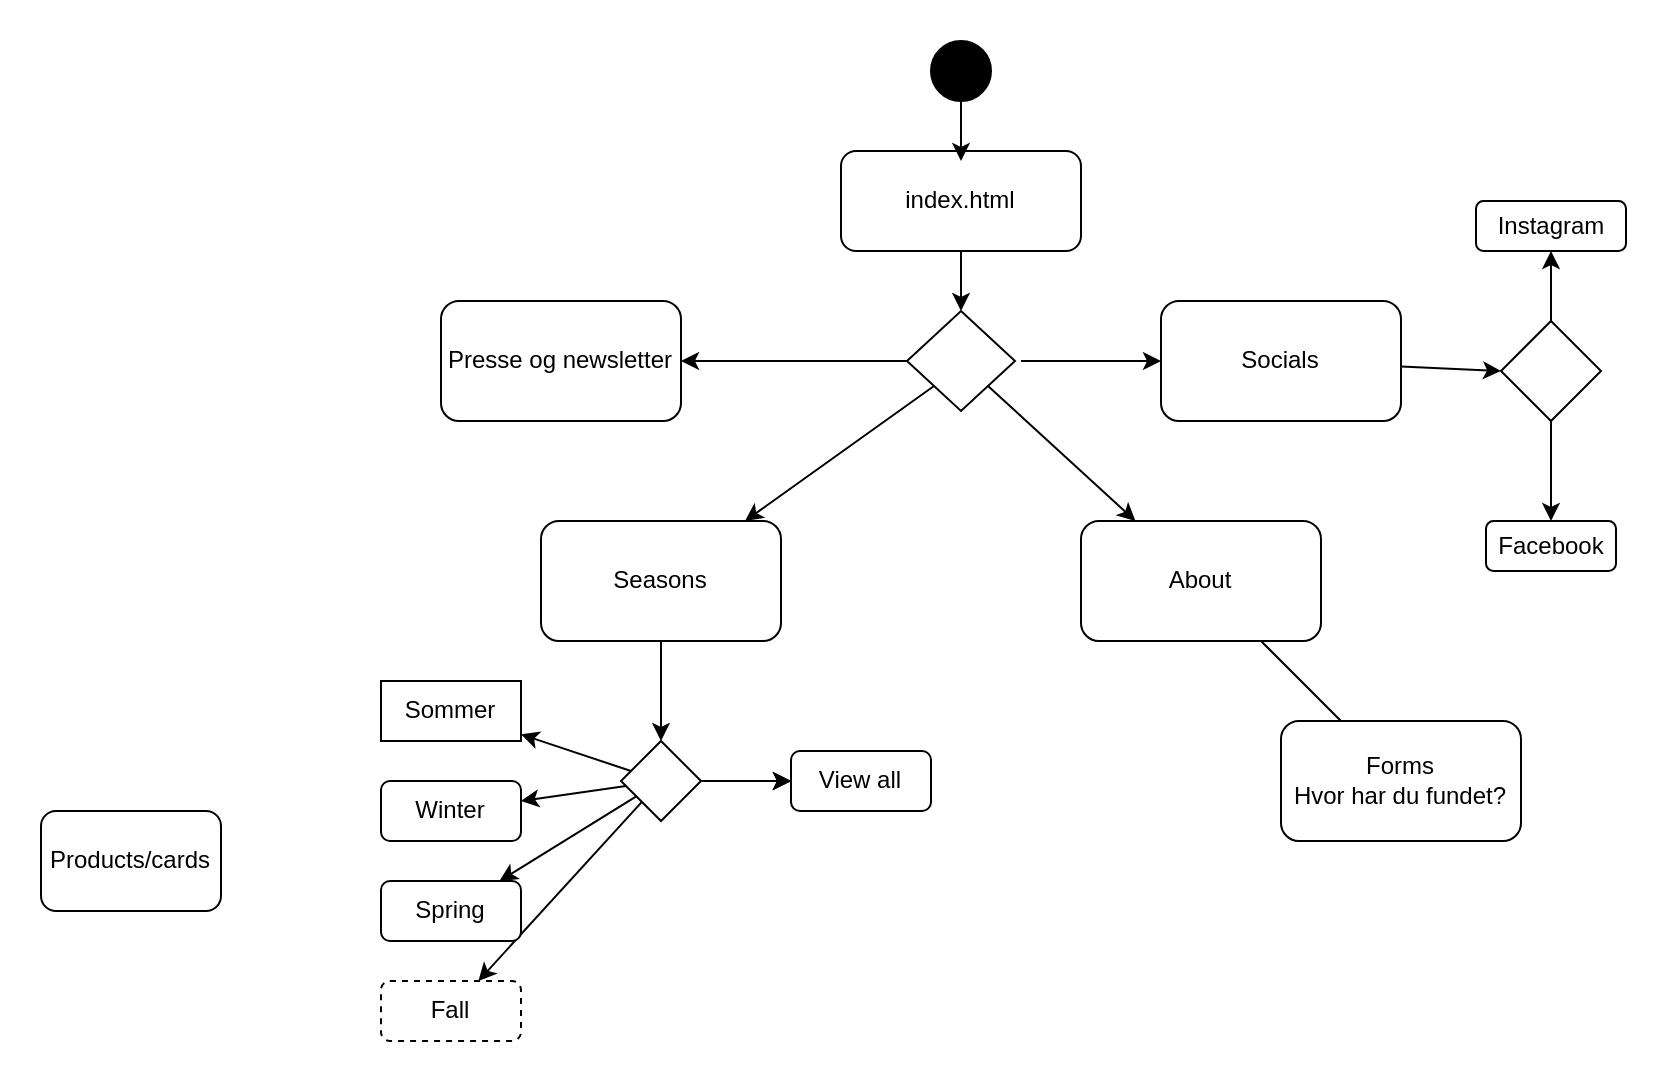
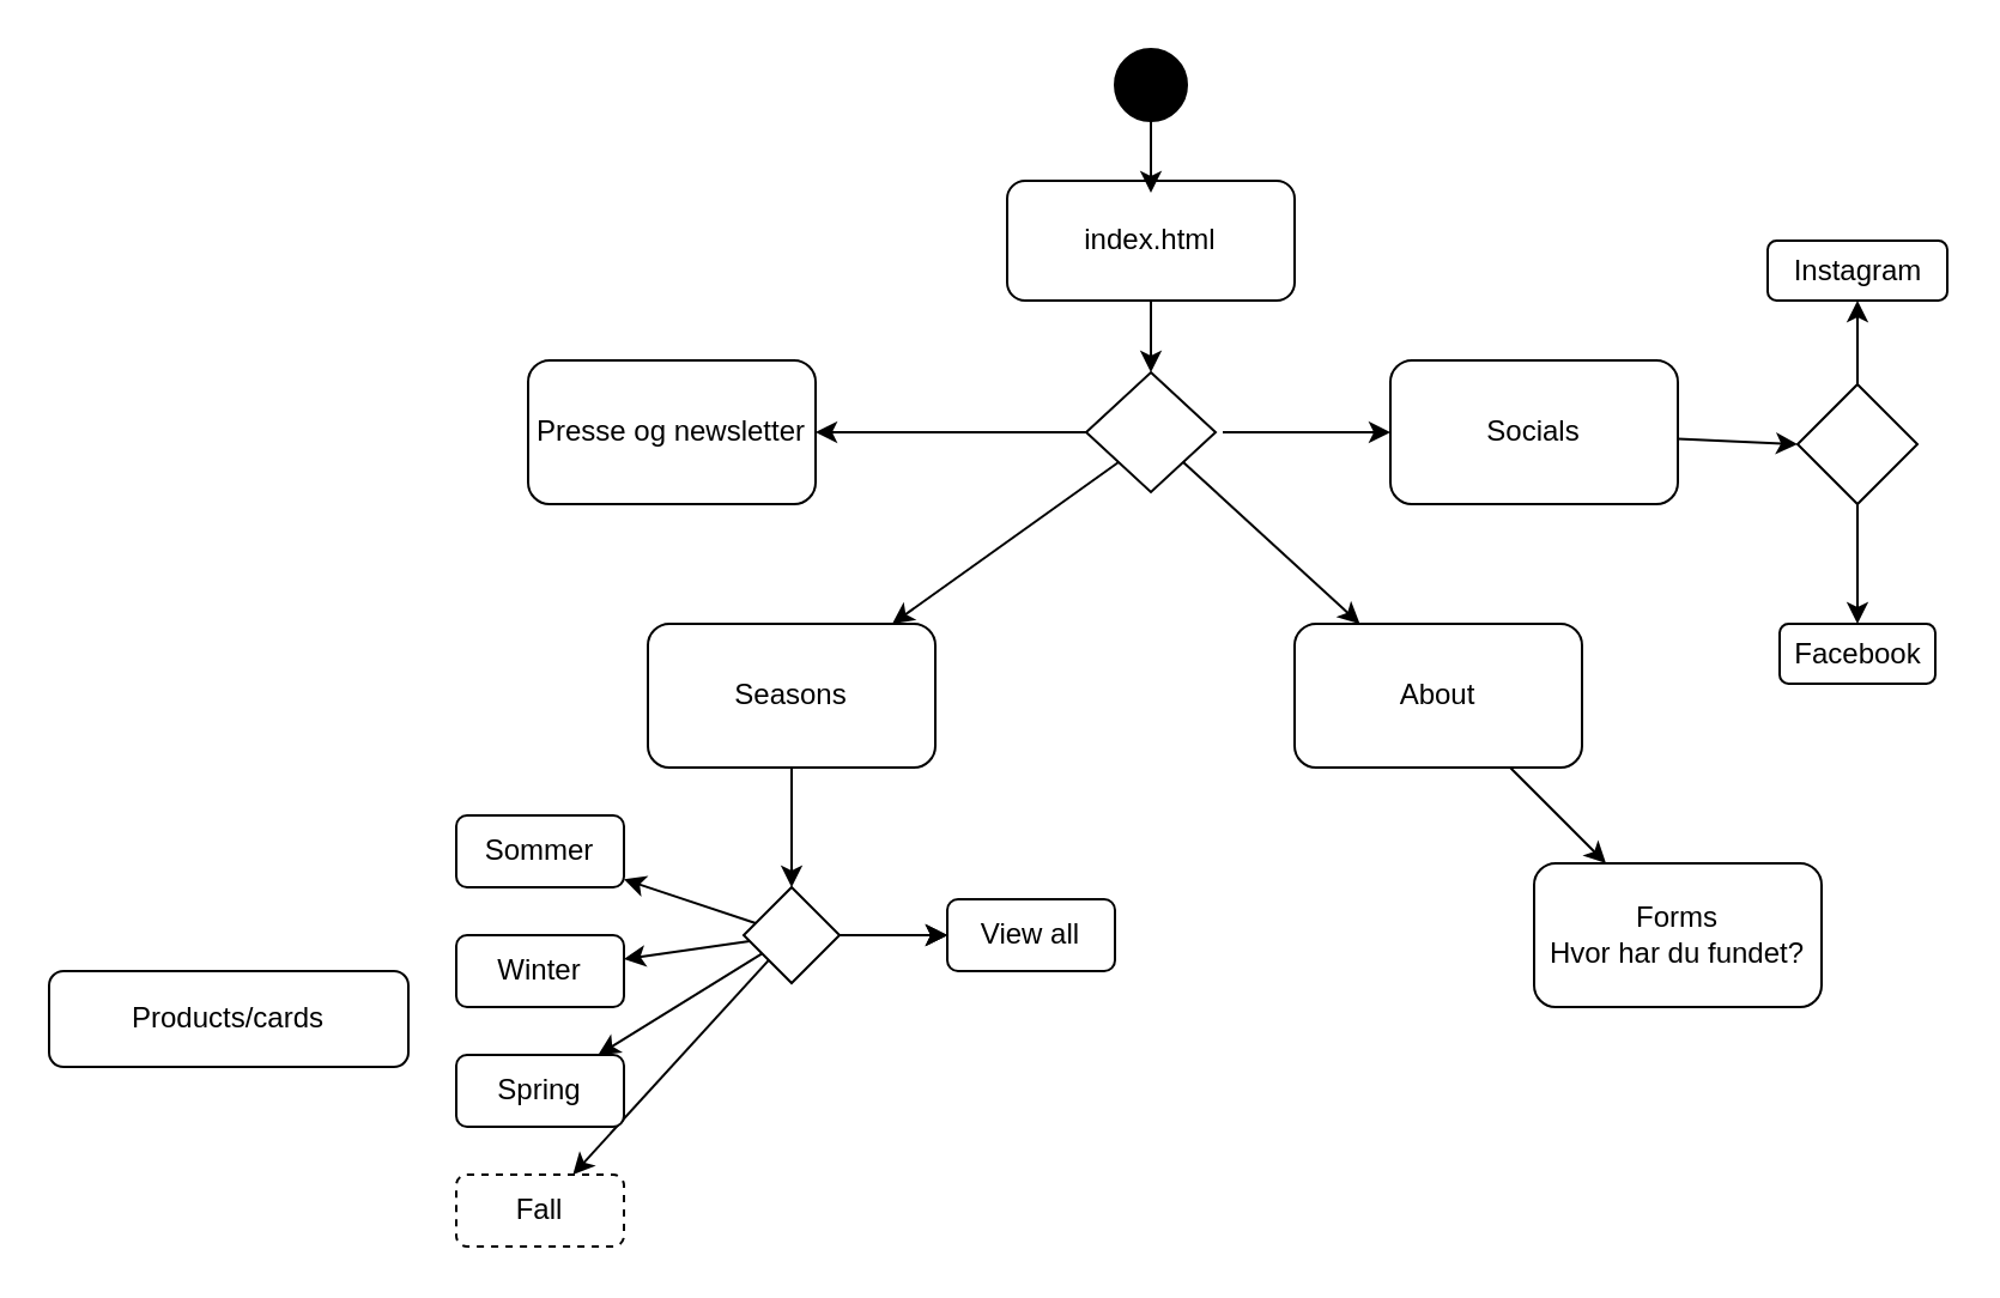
- <mxCell id="35" value="Sommer" style="whiteSpace=wrap;html=1;rounded=0;" vertex="1" parent="1"><mxGeometry x="190" y="340" width="70" height="30" as="geometry" /></mxCell>
+ <mxCell id="35" value="Sommer" style="rounded=1;whiteSpace=wrap;html=1;" vertex="1" parent="1"><mxGeometry x="190" y="340" width="70" height="30" as="geometry" /></mxCell>
- <mxCell id="9" value="" style="edgeStyle=none;html=1;endArrow=none;" parent="1" source="10" target="14" edge="1"><mxGeometry relative="1" as="geometry" /></mxCell>
+ <mxCell id="9" value="" style="edgeStyle=none;html=1;" parent="1" source="10" target="14" edge="1"><mxGeometry relative="1" as="geometry" /></mxCell>
- <mxCell id="15" value="Products/cards" style="whiteSpace=wrap;html=1;rounded=1;" parent="1" vertex="1"><mxGeometry x="20" y="405" width="90" height="50" as="geometry" /></mxCell>
+ <mxCell id="15" value="Products/cards" style="whiteSpace=wrap;html=1;rounded=1;" parent="1" vertex="1"><mxGeometry x="20" y="405" width="150" height="40" as="geometry" /></mxCell>
